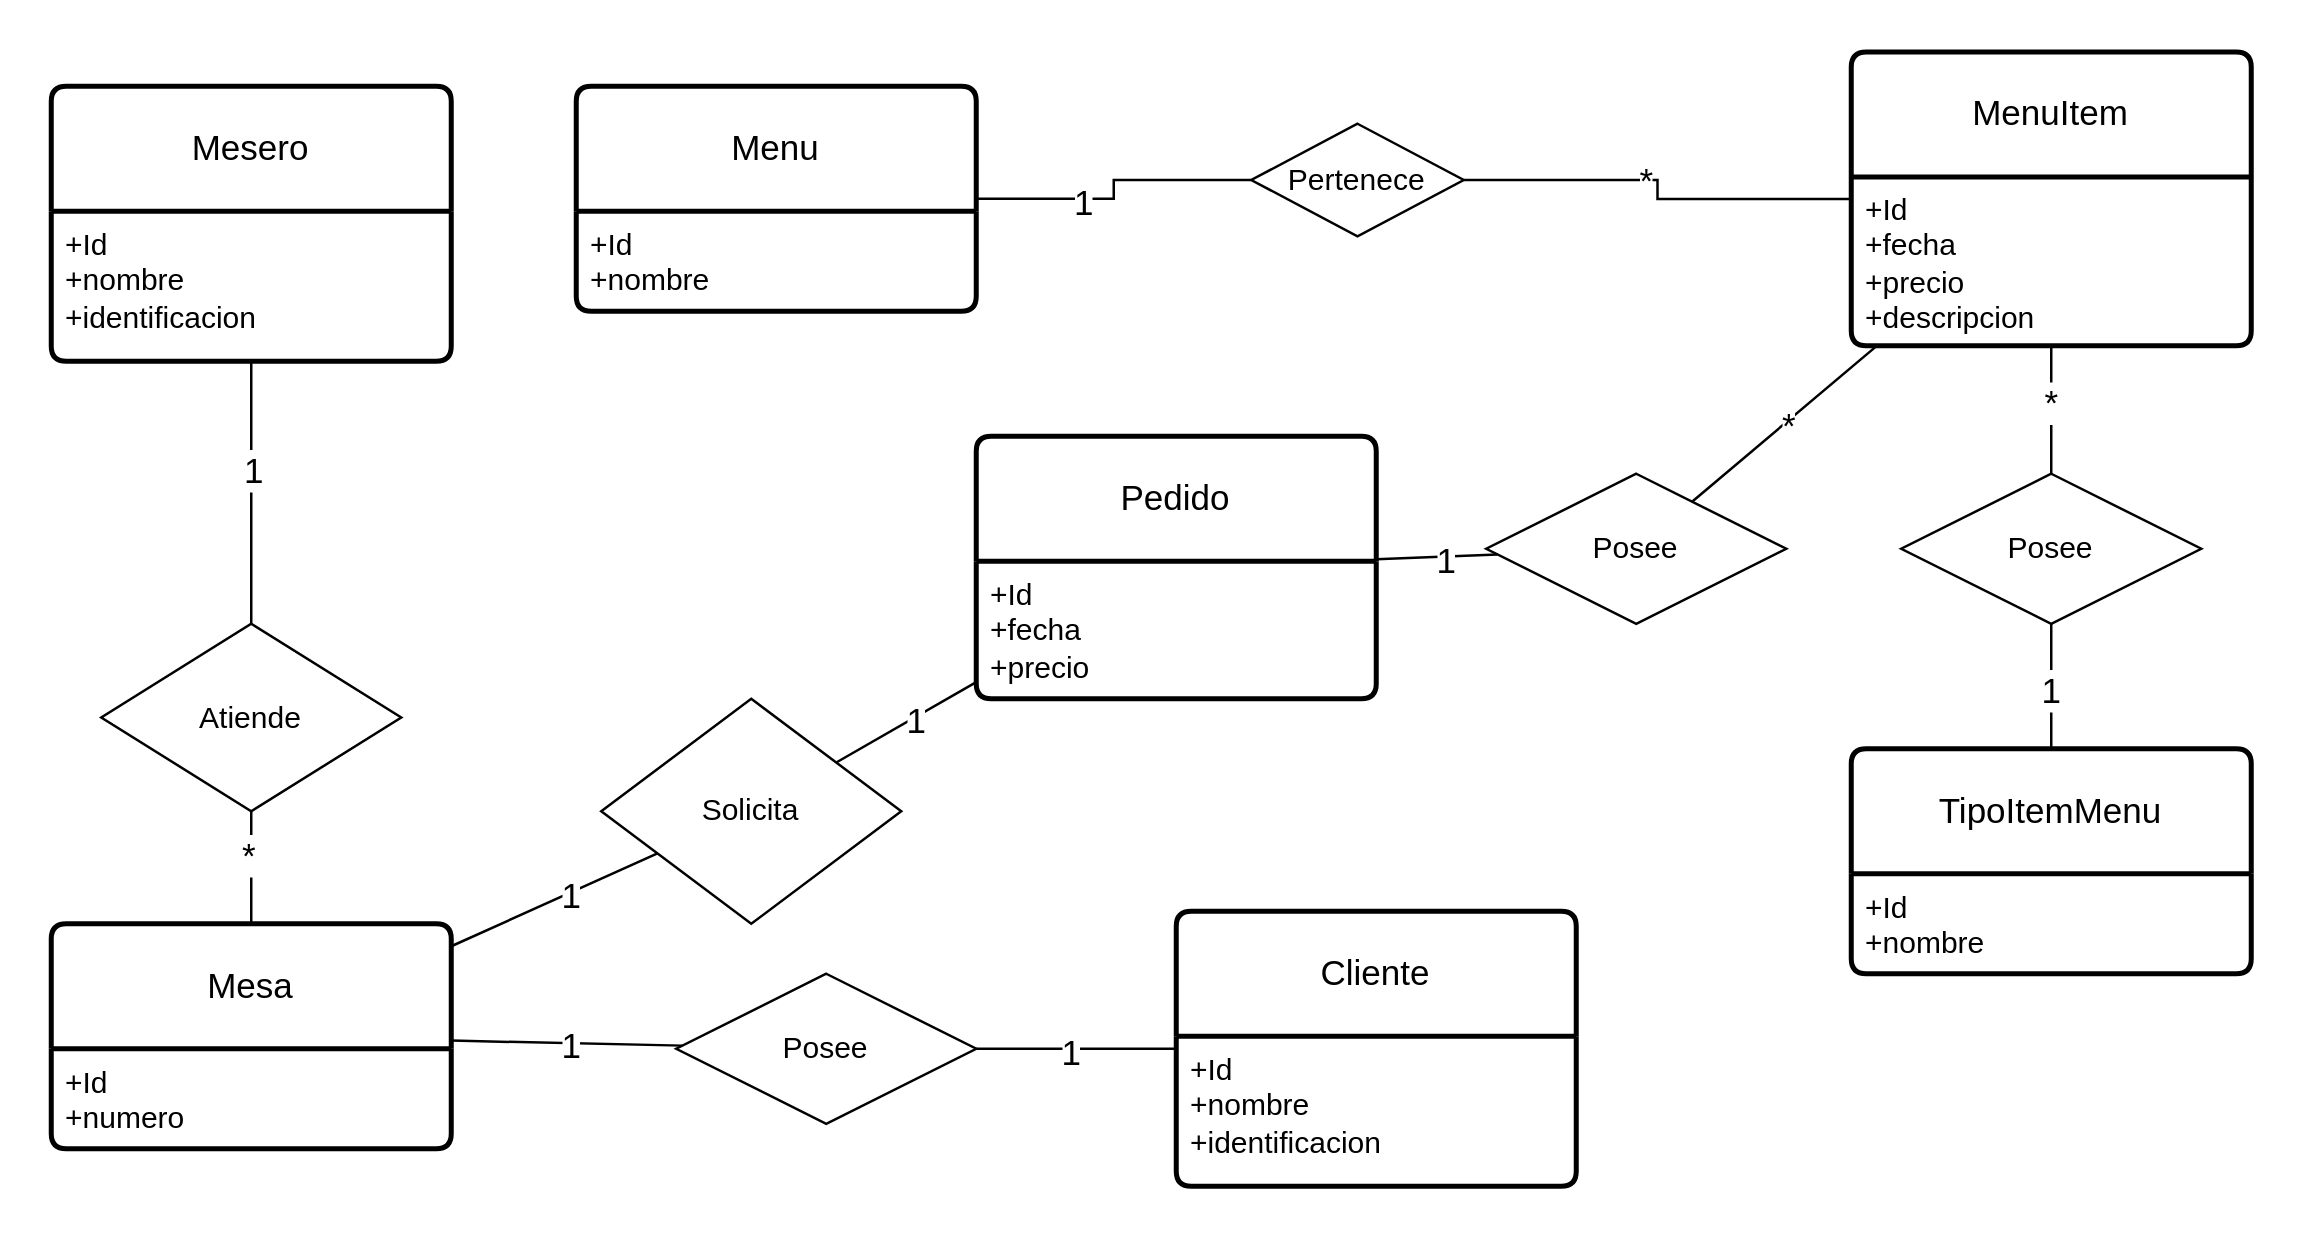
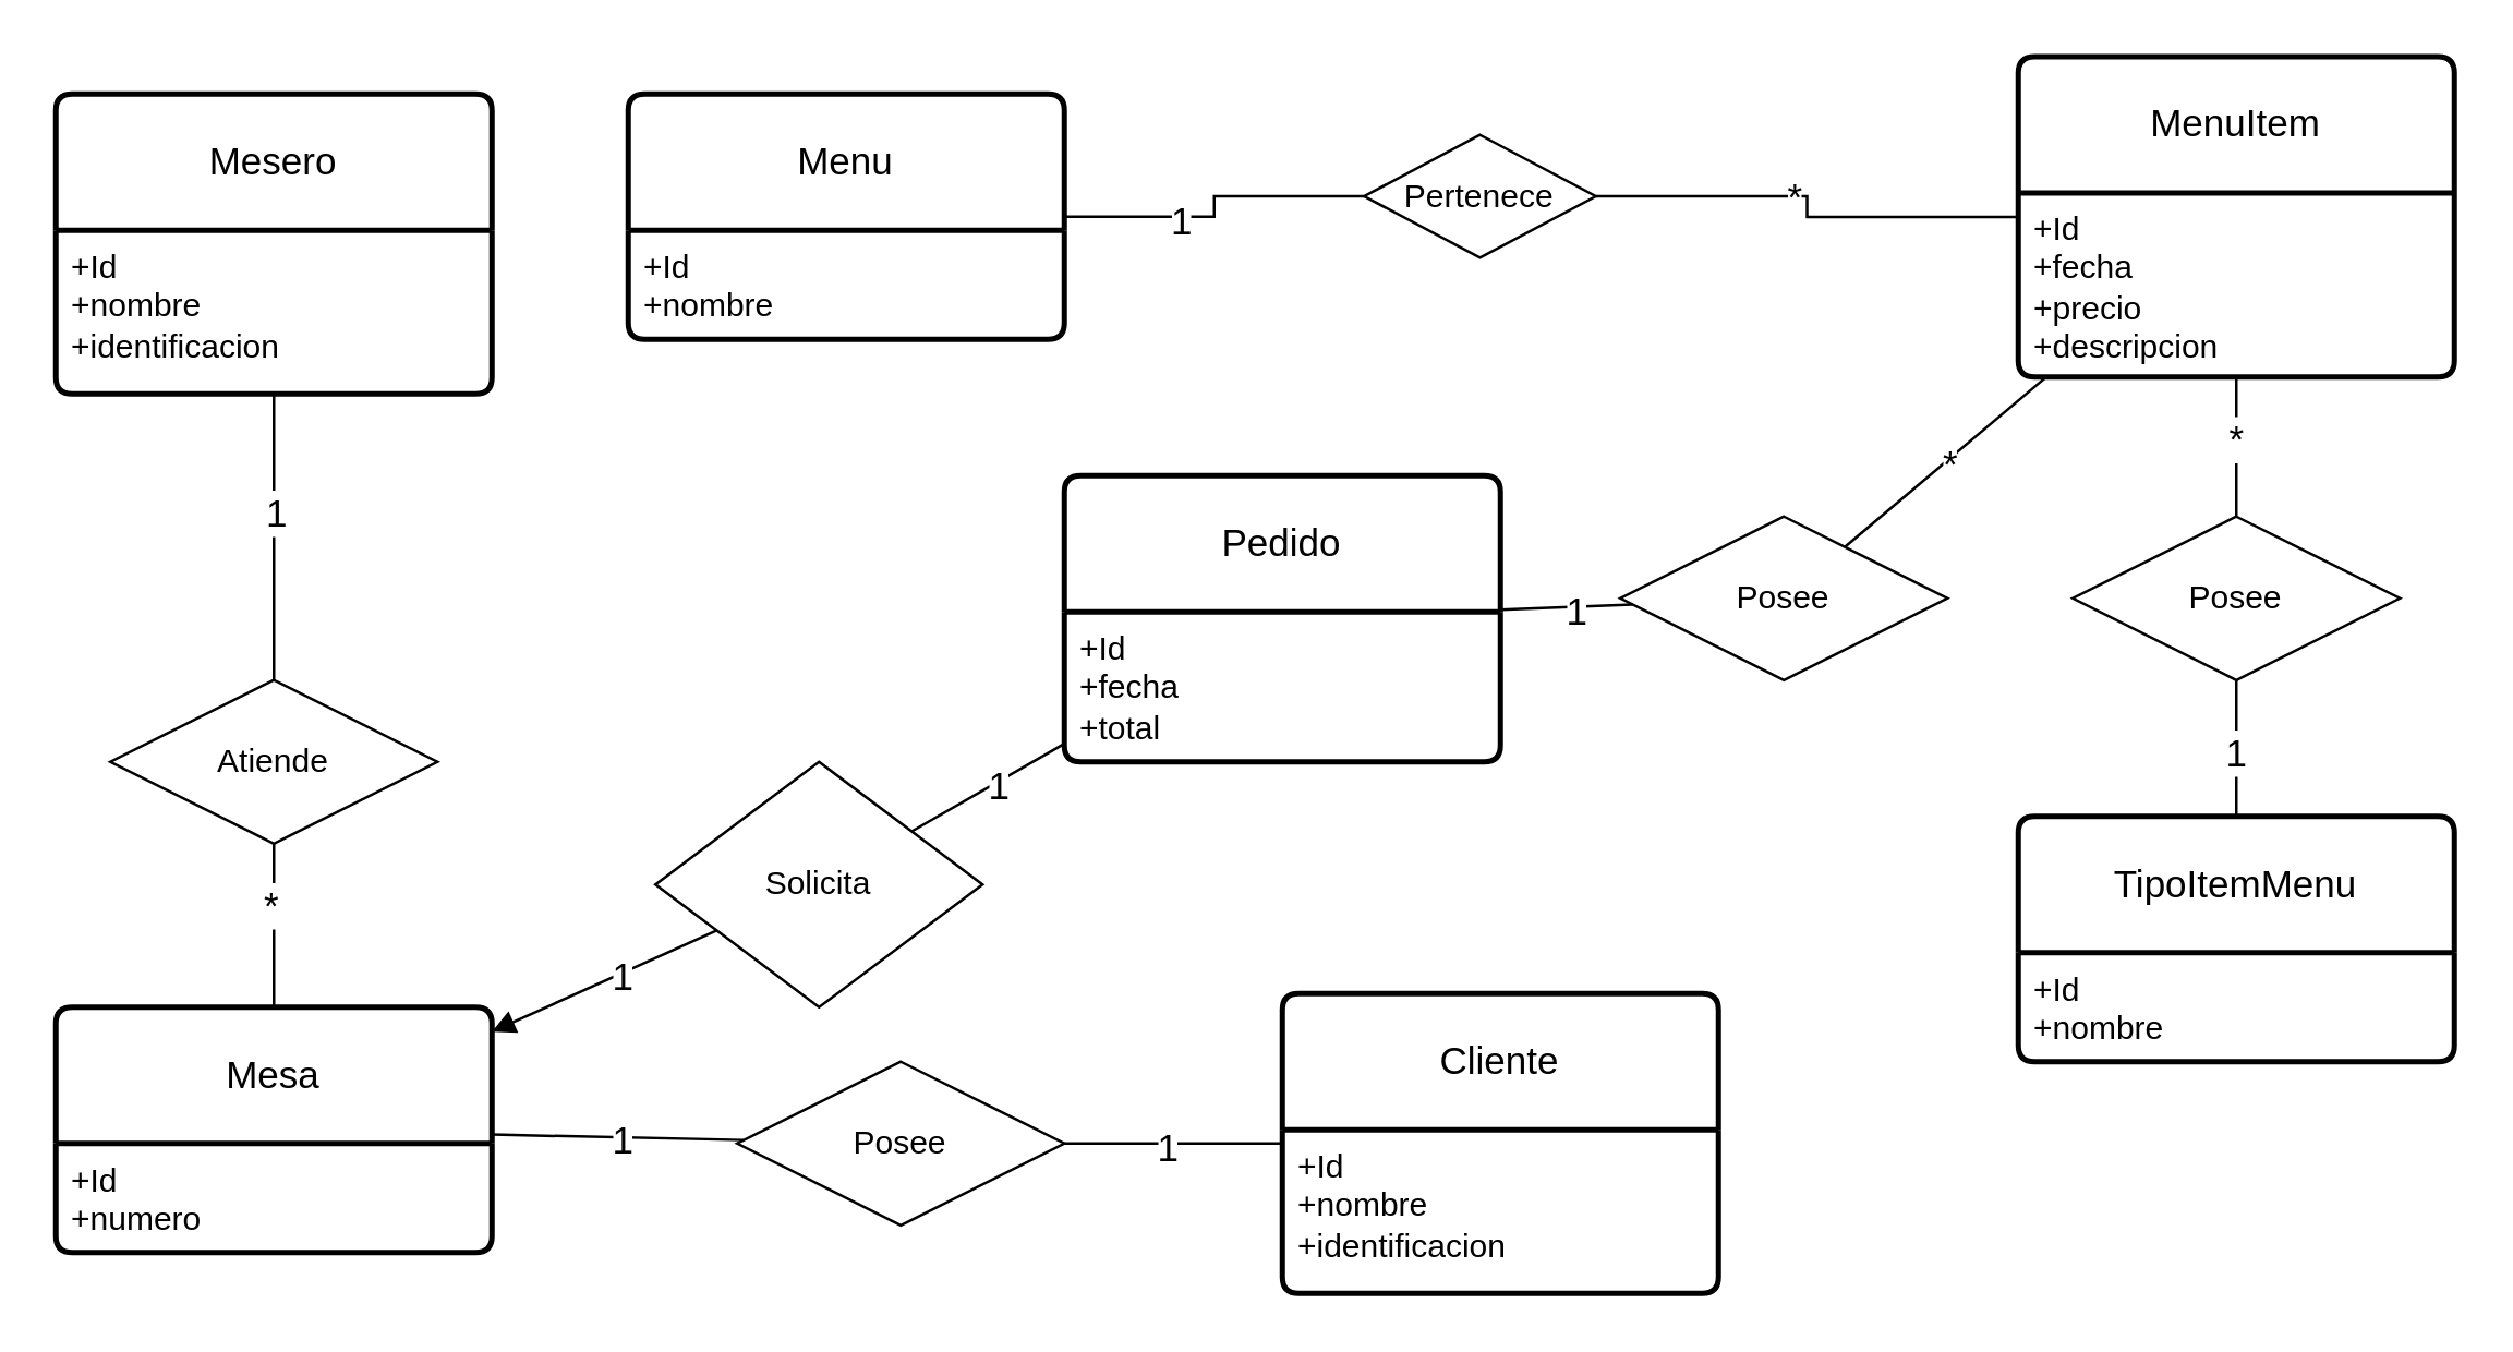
- <mxCell id="25" value="+Id&lt;br&gt;+fecha&lt;div&gt;+precio&lt;/div&gt;" style="align=left;strokeColor=none;fillColor=none;spacingLeft=4;fontSize=12;verticalAlign=top;resizable=0;rotatable=0;part=1;html=1;" vertex="1" parent="24"><mxGeometry y="50" width="160" height="55" as="geometry" /></mxCell>
+ <mxCell id="25" value="+Id&lt;br&gt;+fecha&lt;div&gt;+total&lt;/div&gt;" style="align=left;strokeColor=none;fillColor=none;spacingLeft=4;fontSize=12;verticalAlign=top;resizable=0;rotatable=0;part=1;html=1;" vertex="1" parent="24"><mxGeometry y="50" width="160" height="55" as="geometry" /></mxCell>
- <mxCell id="41" value="Atiende" style="shape=rhombus;perimeter=rhombusPerimeter;whiteSpace=wrap;html=1;align=center;" vertex="1" parent="1"><mxGeometry x="40" y="249" width="120" height="75" as="geometry" /></mxCell>
+ <mxCell id="41" value="Atiende" style="shape=rhombus;perimeter=rhombusPerimeter;whiteSpace=wrap;html=1;align=center;" vertex="1" parent="1"><mxGeometry x="40" y="249" width="120" height="60" as="geometry" /></mxCell>
- <mxCell id="34" value="" style="endArrow=none;html=1;rounded=0;" edge="1" parent="1" source="31" target="18"><mxGeometry relative="1" as="geometry"><mxPoint x="360" y="399" as="sourcePoint" /><mxPoint x="520" y="399" as="targetPoint" /></mxGeometry></mxCell>
+ <mxCell id="34" value="" style="endArrow=block;html=1;rounded=0;" edge="1" parent="1" source="31" target="18"><mxGeometry relative="1" as="geometry"><mxPoint x="360" y="399" as="sourcePoint" /><mxPoint x="520" y="399" as="targetPoint" /></mxGeometry></mxCell>
